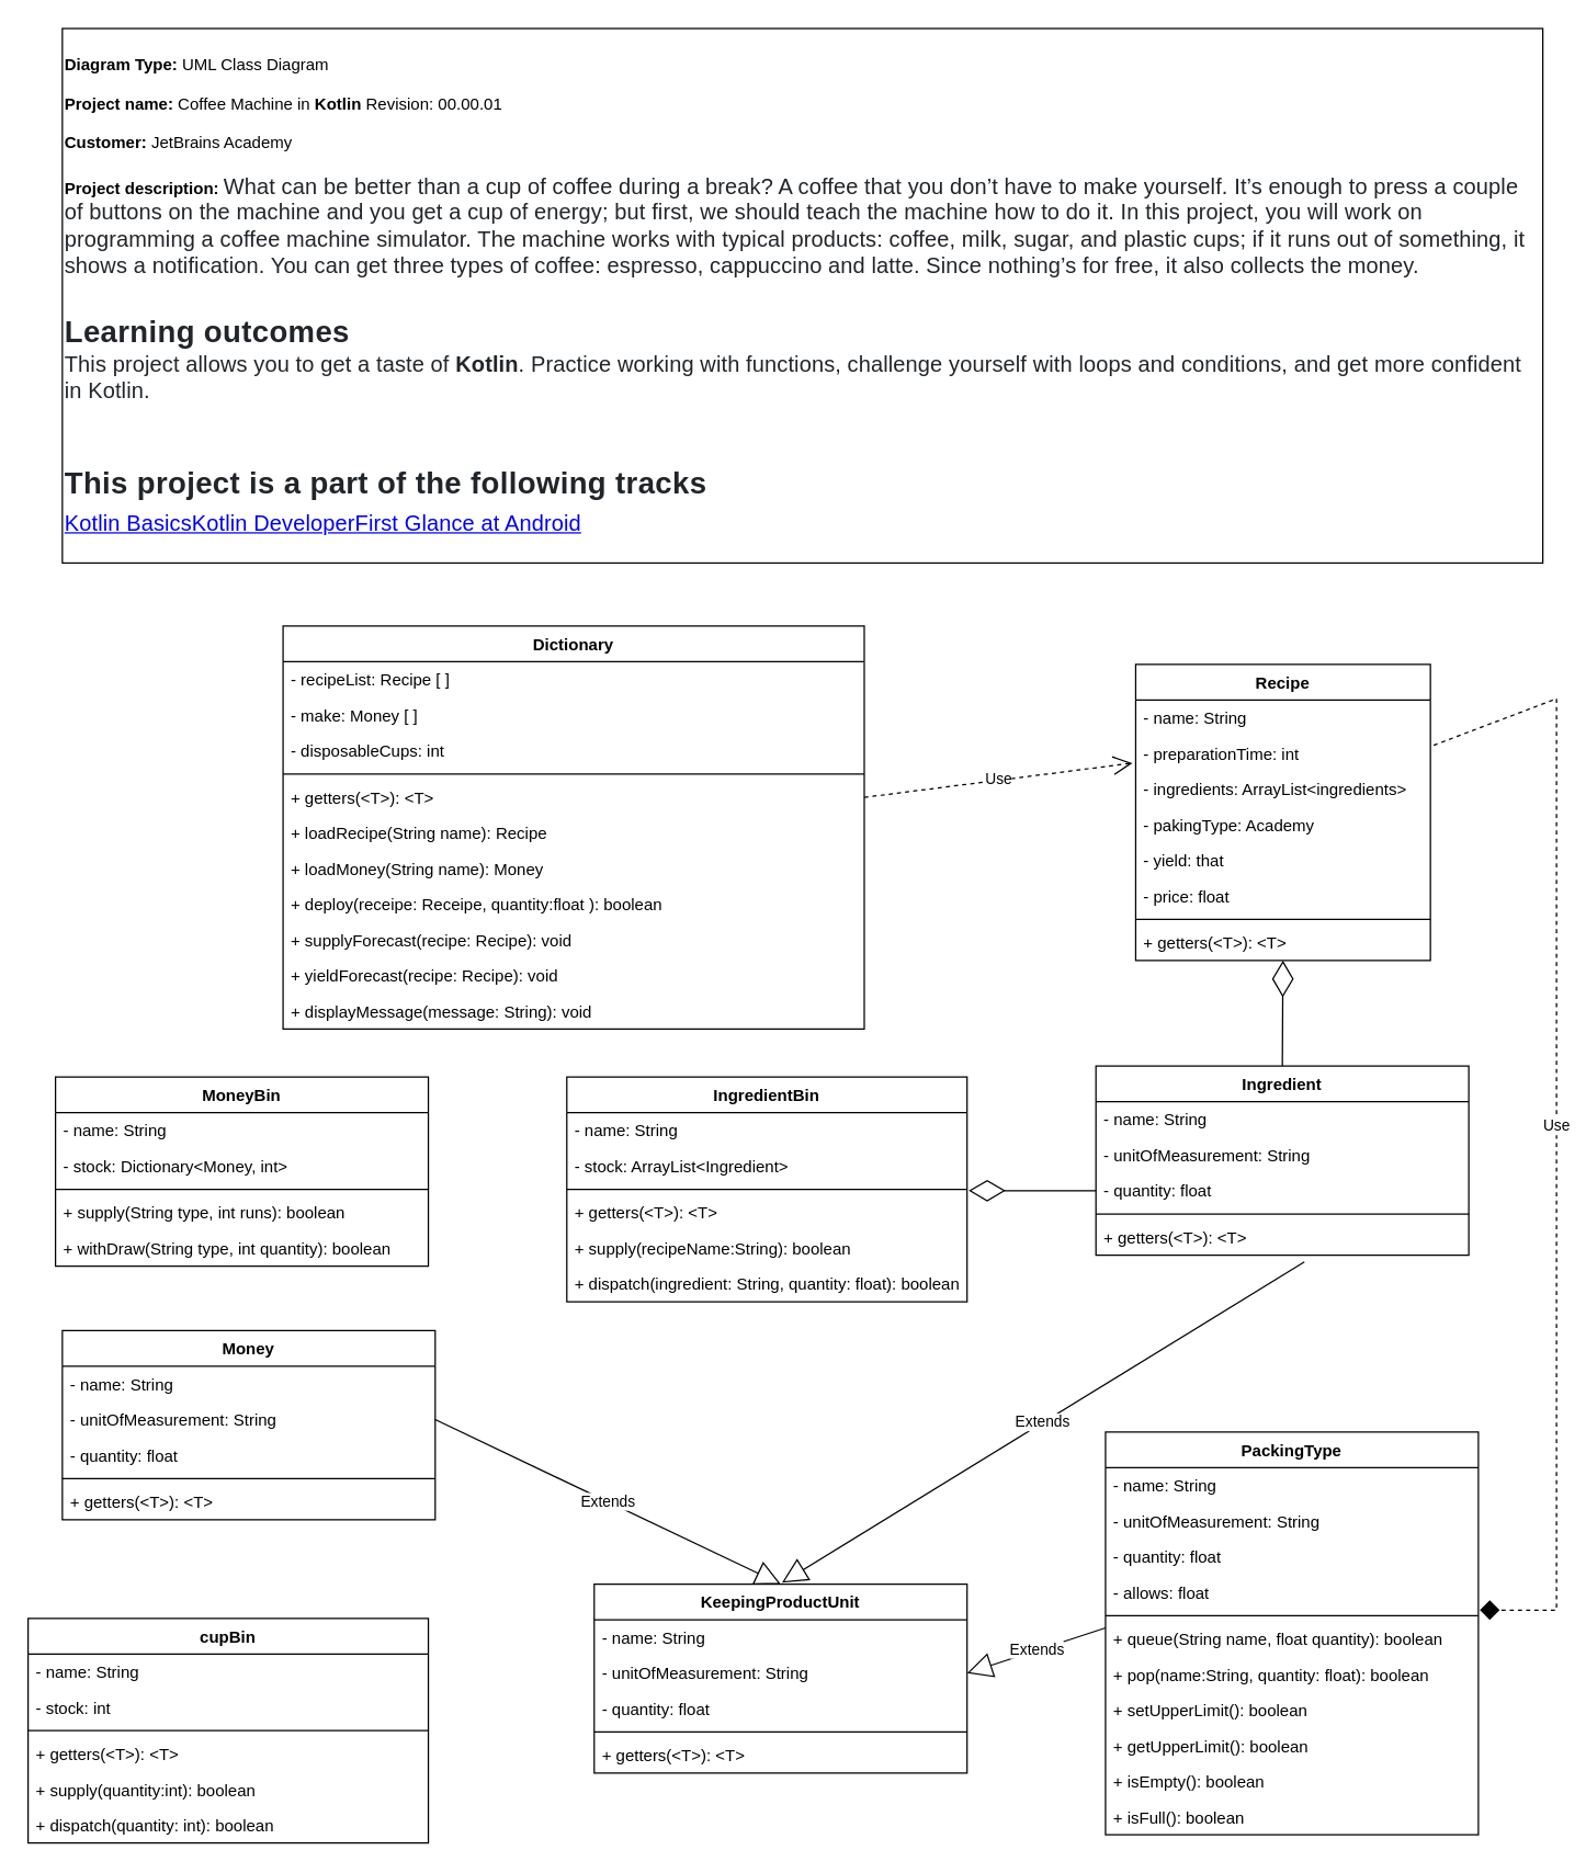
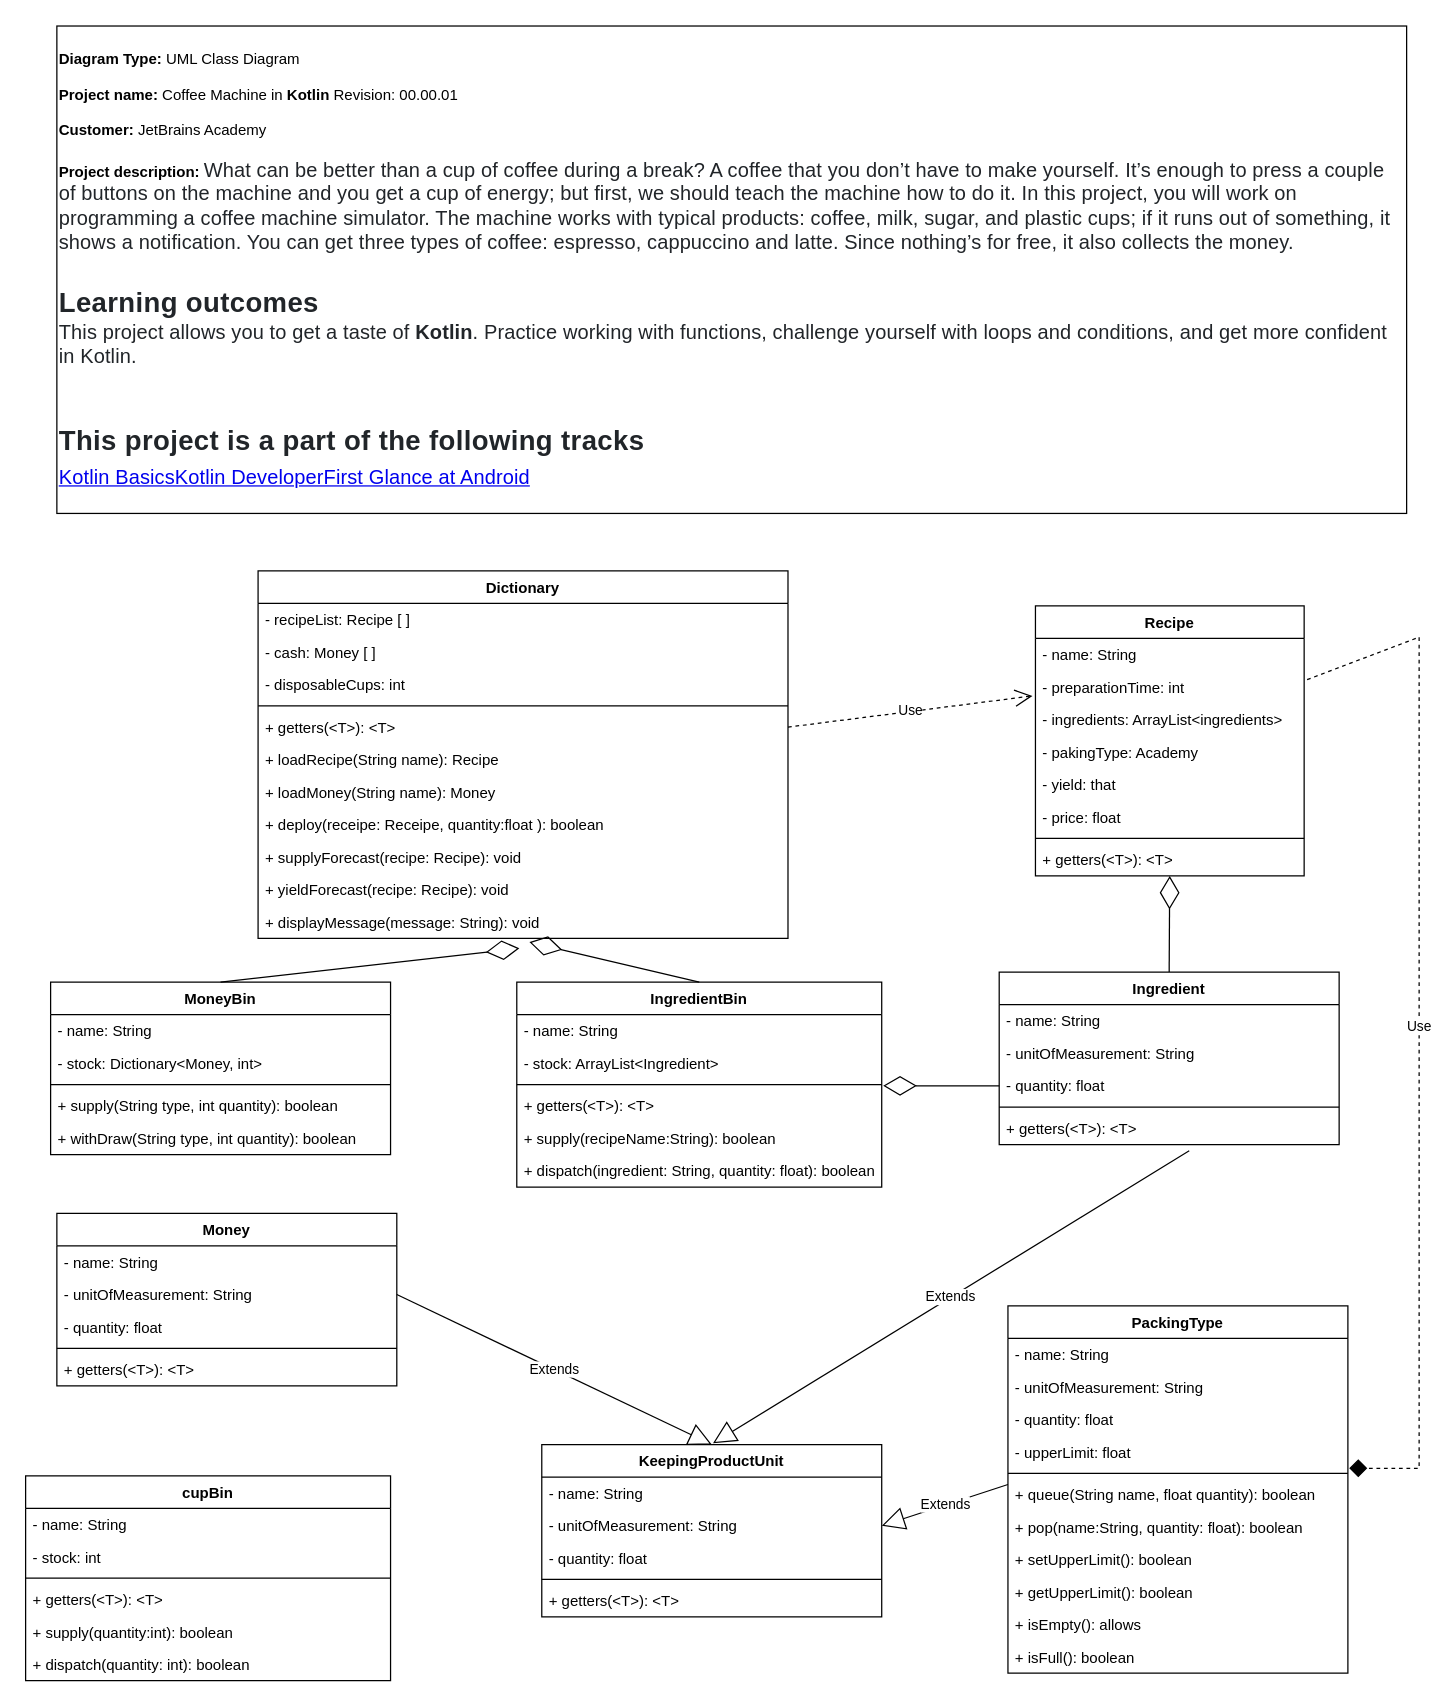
- <mxCell id="6" value="- make: Money [ ]" style="text;strokeColor=none;fillColor=none;align=left;verticalAlign=top;spacingLeft=4;spacingRight=4;overflow=hidden;rotatable=0;points=[[0,0.5],[1,0.5]];portConstraint=eastwest;" parent="4" vertex="1"><mxGeometry y="52" width="424" height="26" as="geometry" /></mxCell>
+ <mxCell id="6" value="- cash: Money [ ]" style="text;strokeColor=none;fillColor=none;align=left;verticalAlign=top;spacingLeft=4;spacingRight=4;overflow=hidden;rotatable=0;points=[[0,0.5],[1,0.5]];portConstraint=eastwest;" parent="4" vertex="1"><mxGeometry y="52" width="424" height="26" as="geometry" /></mxCell>
+ <mxCell id="32" value="" style="endArrow=diamondThin;endFill=0;endSize=24;html=1;rounded=0;exitX=0.5;exitY=0;exitDx=0;exitDy=0;entryX=0.512;entryY=1.115;entryDx=0;entryDy=0;entryPerimeter=0;" parent="1" source="25" target="15" edge="1"><mxGeometry width="160" relative="1" as="geometry"><mxPoint x="405" y="620" as="sourcePoint" /><mxPoint x="445" y="700" as="targetPoint" /></mxGeometry></mxCell>
+ <mxCell id="39" value="" style="endArrow=diamondThin;endFill=0;endSize=24;html=1;rounded=0;exitX=0.5;exitY=0;exitDx=0;exitDy=0;entryX=0.493;entryY=1.308;entryDx=0;entryDy=0;entryPerimeter=0;" parent="1" source="33" target="15" edge="1"><mxGeometry width="160" relative="1" as="geometry"><mxPoint x="559" y="795" as="sourcePoint" /><mxPoint x="375" y="710" as="targetPoint" /></mxGeometry></mxCell>
- <mxCell id="37" value="+ supply(String type, int runs): boolean" style="text;strokeColor=none;fillColor=none;align=left;verticalAlign=top;spacingLeft=4;spacingRight=4;overflow=hidden;rotatable=0;points=[[0,0.5],[1,0.5]];portConstraint=eastwest;" parent="33" vertex="1"><mxGeometry y="86" width="272" height="26" as="geometry" /></mxCell>
+ <mxCell id="37" value="+ supply(String type, int quantity): boolean" style="text;strokeColor=none;fillColor=none;align=left;verticalAlign=top;spacingLeft=4;spacingRight=4;overflow=hidden;rotatable=0;points=[[0,0.5],[1,0.5]];portConstraint=eastwest;" parent="33" vertex="1"><mxGeometry y="86" width="272" height="26" as="geometry" /></mxCell>
- <mxCell id="52" value="- allows: float" style="text;strokeColor=none;fillColor=none;align=left;verticalAlign=top;spacingLeft=4;spacingRight=4;overflow=hidden;rotatable=0;points=[[0,0.5],[1,0.5]];portConstraint=eastwest;" parent="48" vertex="1"><mxGeometry y="104" width="272" height="26" as="geometry" /></mxCell>
+ <mxCell id="52" value="- upperLimit: float" style="text;strokeColor=none;fillColor=none;align=left;verticalAlign=top;spacingLeft=4;spacingRight=4;overflow=hidden;rotatable=0;points=[[0,0.5],[1,0.5]];portConstraint=eastwest;" parent="48" vertex="1"><mxGeometry y="104" width="272" height="26" as="geometry" /></mxCell>
- <mxCell id="58" value="+ isEmpty(): boolean" style="text;strokeColor=none;fillColor=none;align=left;verticalAlign=top;spacingLeft=4;spacingRight=4;overflow=hidden;rotatable=0;points=[[0,0.5],[1,0.5]];portConstraint=eastwest;" parent="48" vertex="1"><mxGeometry y="242" width="272" height="26" as="geometry" /></mxCell>
+ <mxCell id="58" value="+ isEmpty(): allows" style="text;strokeColor=none;fillColor=none;align=left;verticalAlign=top;spacingLeft=4;spacingRight=4;overflow=hidden;rotatable=0;points=[[0,0.5],[1,0.5]];portConstraint=eastwest;" parent="48" vertex="1"><mxGeometry y="242" width="272" height="26" as="geometry" /></mxCell>
